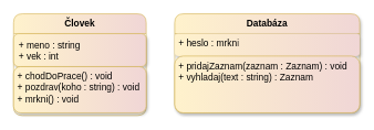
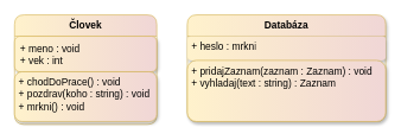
- <mxCell id="3" value="+ meno : string&#10;+ vek : int" style="text;align=left;verticalAlign=middle;spacingLeft=4;spacingRight=4;overflow=hidden;rotatable=0;points=[[0,0.5],[1,0.5]];portConstraint=eastwest;rounded=1;fillColor=#FFF2CC;strokeColor=#d6b656;fontStyle=0;startSize=26;shadow=1;strokeWidth=1;gradientColor=#f0d6d6;gradientDirection=east;labelBorderColor=none;spacingTop=3;spacing=4;spacingBottom=3;fontSize=14;" parent="2" vertex="1"><mxGeometry y="30" width="200" height="50" as="geometry" /></mxCell>
+ <mxCell id="3" value="+ meno : void&#10;+ vek : int" style="text;align=left;verticalAlign=middle;spacingLeft=4;spacingRight=4;overflow=hidden;rotatable=0;points=[[0,0.5],[1,0.5]];portConstraint=eastwest;rounded=1;fillColor=#FFF2CC;strokeColor=#d6b656;fontStyle=0;startSize=26;shadow=1;strokeWidth=1;gradientColor=#f0d6d6;gradientDirection=east;labelBorderColor=none;spacingTop=3;spacing=4;spacingBottom=3;fontSize=14;" parent="2" vertex="1"><mxGeometry y="30" width="200" height="50" as="geometry" /></mxCell>
